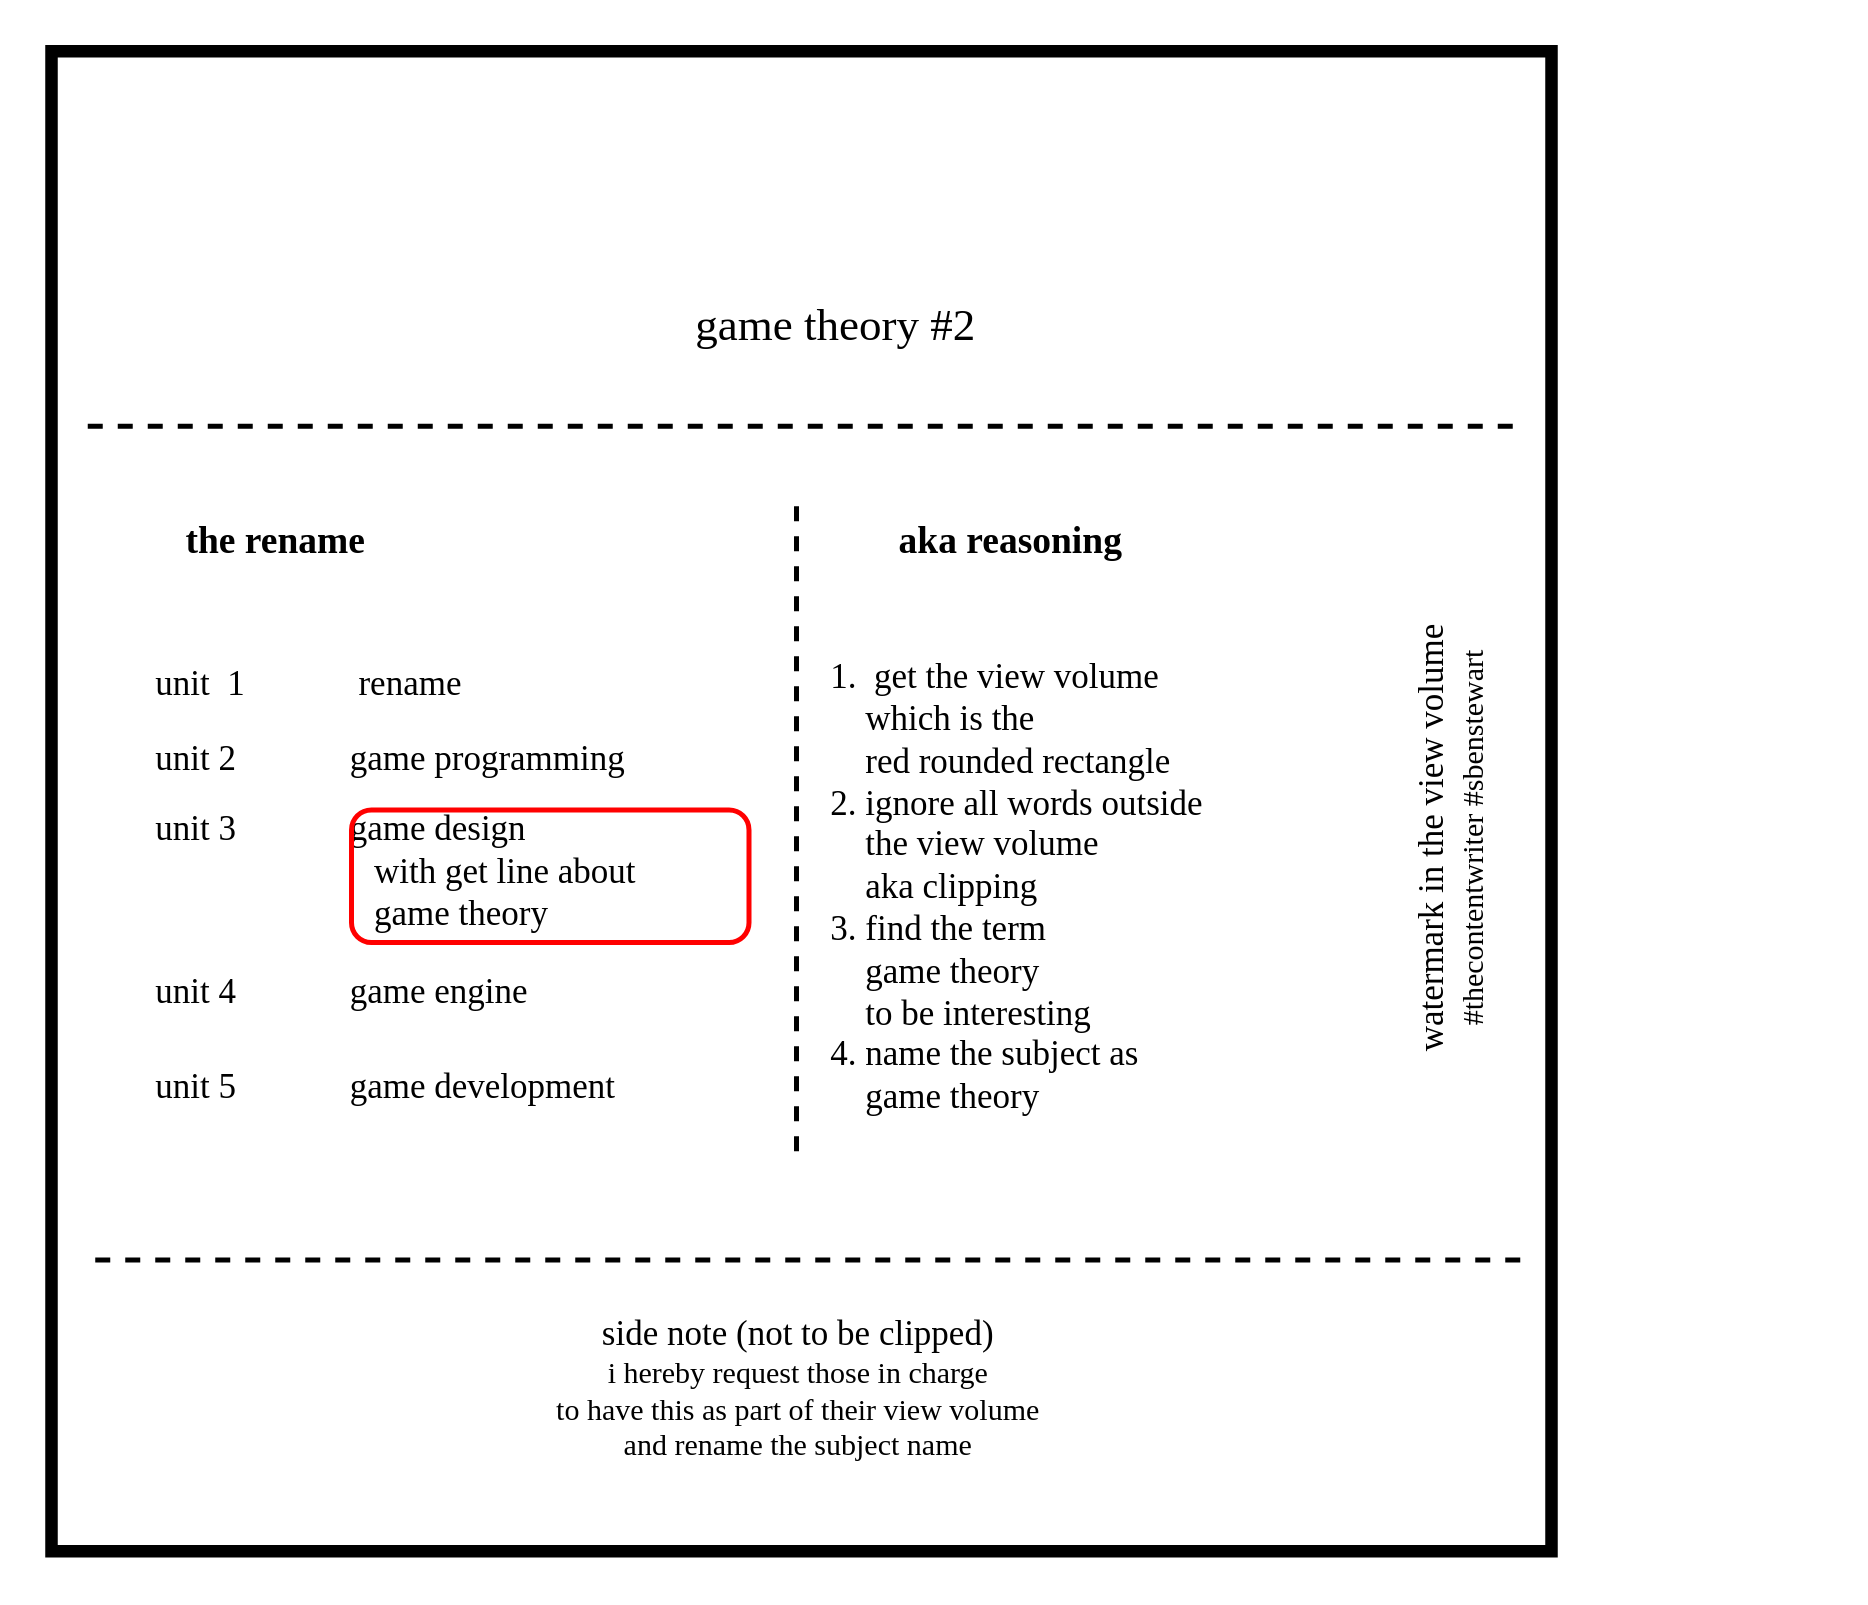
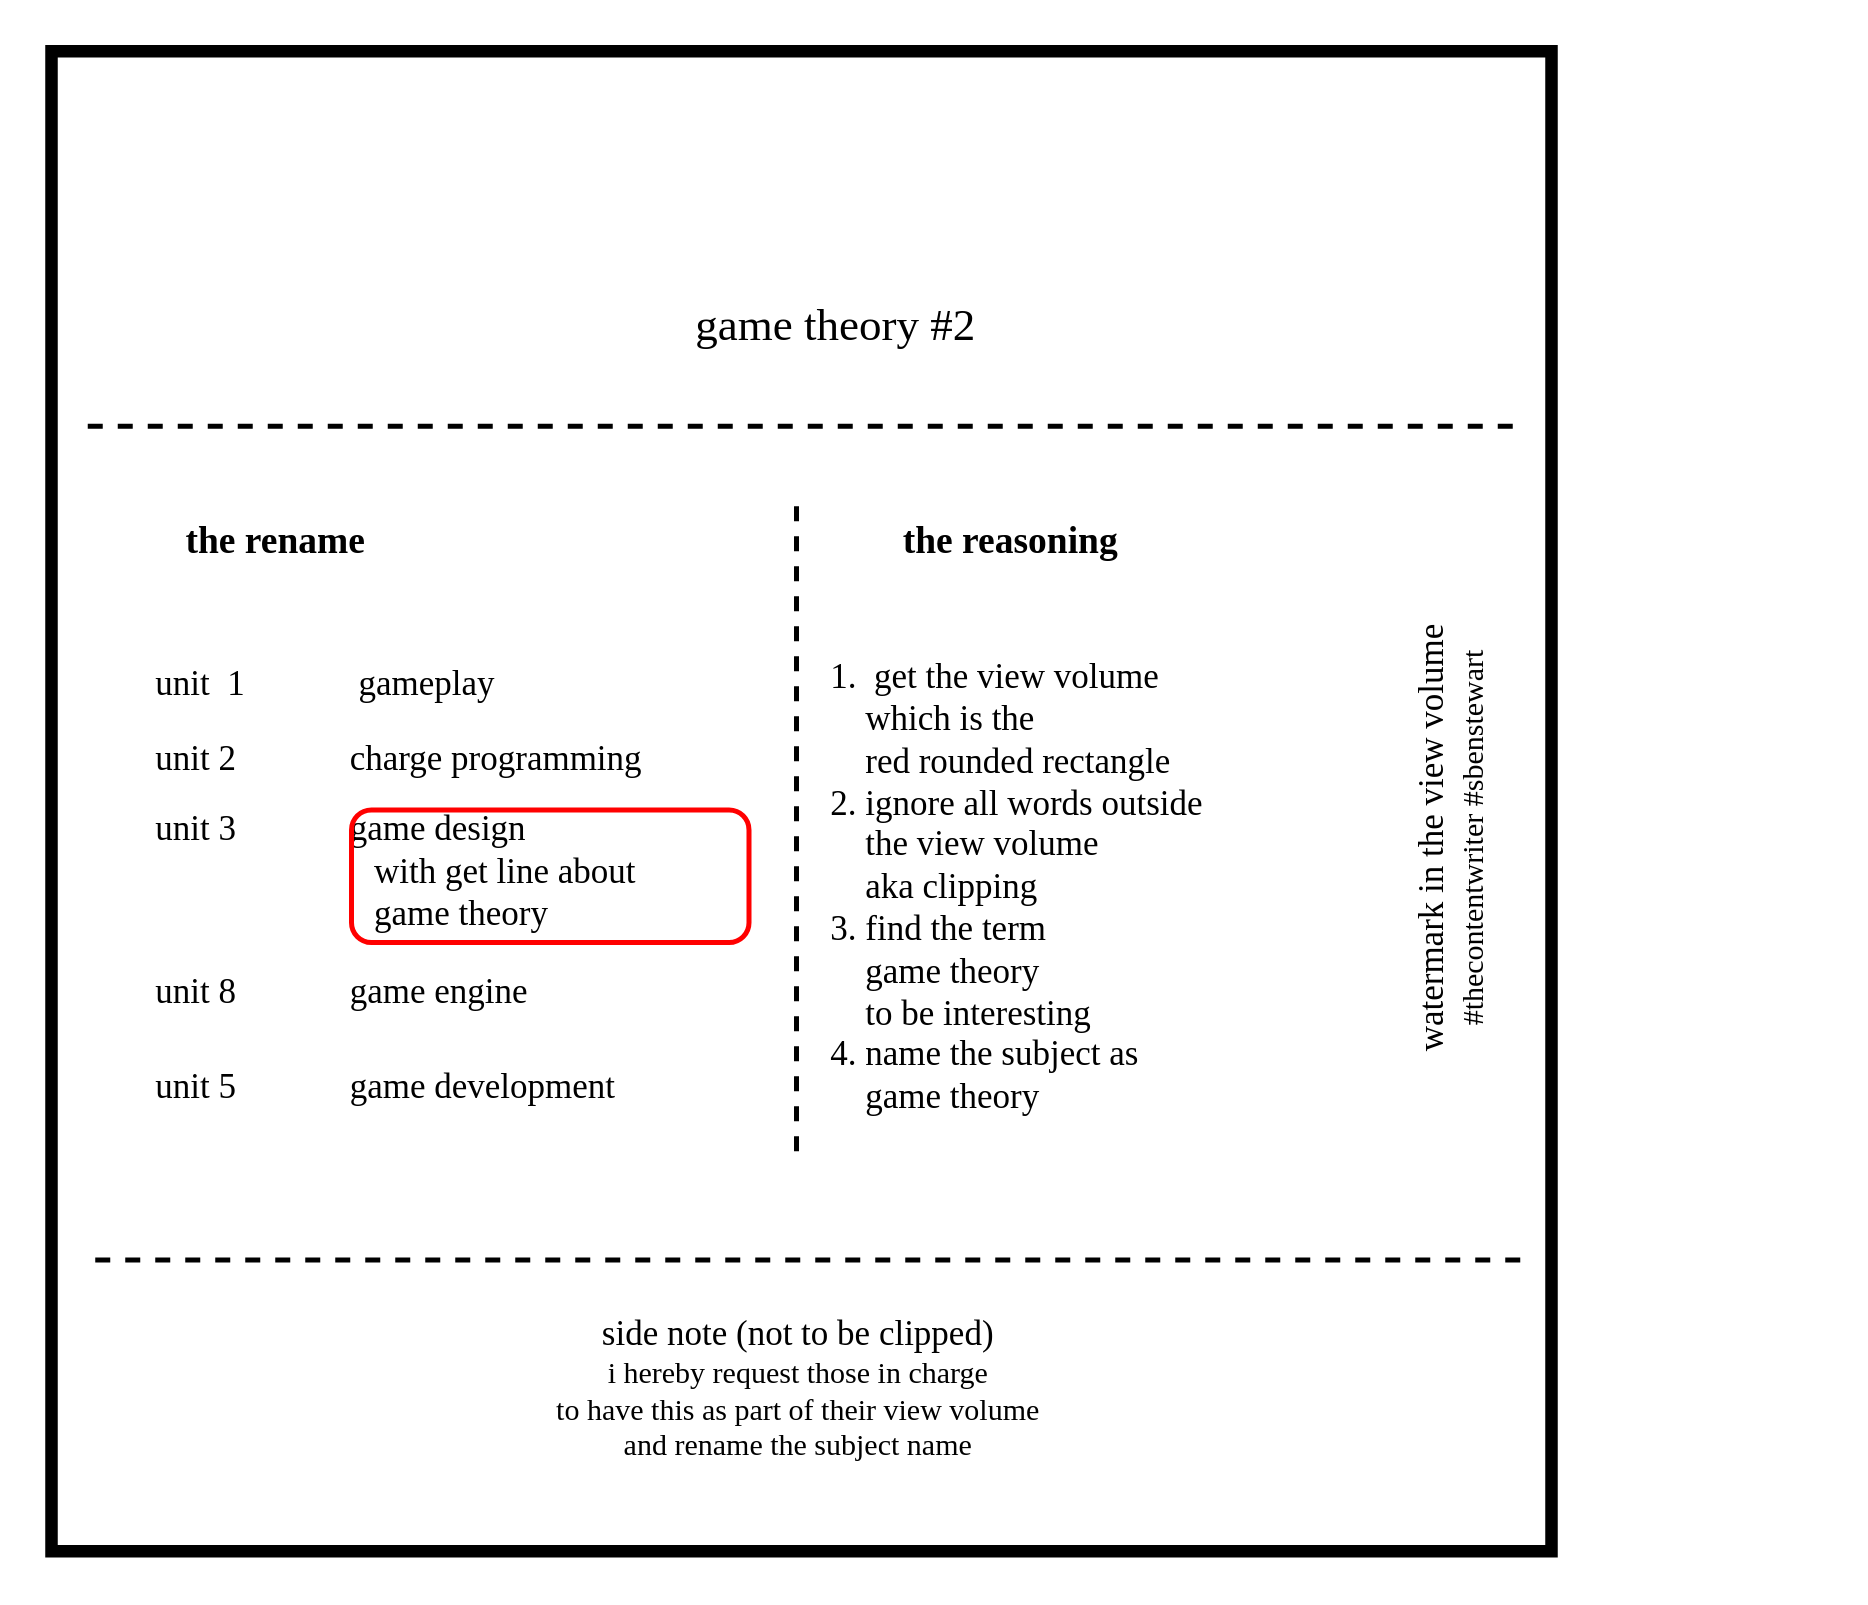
- <mxCell id="15" value="&lt;font face=&quot;xkcd&quot; size=&quot;1&quot;&gt;&lt;div style=&quot;font-size: 15px&quot;&gt;&lt;b&gt;aka reasoning&lt;/b&gt;&lt;/div&gt;&lt;/font&gt;" style="text;html=1;strokeColor=none;fillColor=none;align=center;verticalAlign=middle;whiteSpace=wrap;rounded=0;" parent="1" vertex="1"><mxGeometry x="319" y="190" width="170" height="50" as="geometry" /></mxCell>
+ <mxCell id="15" value="&lt;font face=&quot;xkcd&quot; size=&quot;1&quot;&gt;&lt;div style=&quot;font-size: 15px&quot;&gt;&lt;b&gt;the reasoning&lt;/b&gt;&lt;/div&gt;&lt;/font&gt;" style="text;html=1;strokeColor=none;fillColor=none;align=center;verticalAlign=middle;whiteSpace=wrap;rounded=0;" parent="1" vertex="1"><mxGeometry x="319" y="190" width="170" height="50" as="geometry" /></mxCell>
- <mxCell id="9" value="&lt;font face=&quot;xkcd&quot; size=&quot;1&quot;&gt;&lt;div style=&quot;font-size: 14px&quot;&gt;unit&amp;nbsp; 1&amp;nbsp; &amp;nbsp; &amp;nbsp; &amp;nbsp; &amp;nbsp; &amp;nbsp; &amp;nbsp;rename&lt;/div&gt;&lt;/font&gt;" style="text;html=1;strokeColor=none;fillColor=none;align=left;verticalAlign=middle;whiteSpace=wrap;rounded=0;" parent="1" vertex="1"><mxGeometry x="60" y="249" width="241" height="50" as="geometry" /></mxCell>
+ <mxCell id="9" value="&lt;font face=&quot;xkcd&quot; size=&quot;1&quot;&gt;&lt;div style=&quot;font-size: 14px&quot;&gt;unit&amp;nbsp; 1&amp;nbsp; &amp;nbsp; &amp;nbsp; &amp;nbsp; &amp;nbsp; &amp;nbsp; &amp;nbsp;gameplay&lt;/div&gt;&lt;/font&gt;" style="text;html=1;strokeColor=none;fillColor=none;align=left;verticalAlign=middle;whiteSpace=wrap;rounded=0;" parent="1" vertex="1"><mxGeometry x="60" y="249" width="241" height="50" as="geometry" /></mxCell>
- <mxCell id="11" value="&lt;font face=&quot;xkcd&quot; size=&quot;1&quot;&gt;&lt;div style=&quot;font-size: 14px&quot;&gt;unit 2&amp;nbsp; &amp;nbsp; &amp;nbsp; &amp;nbsp; &amp;nbsp; &amp;nbsp; &amp;nbsp;game programming&lt;/div&gt;&lt;/font&gt;" style="text;html=1;strokeColor=none;fillColor=none;align=left;verticalAlign=middle;whiteSpace=wrap;rounded=0;" parent="1" vertex="1"><mxGeometry x="60" y="279" width="241" height="50" as="geometry" /></mxCell>
+ <mxCell id="11" value="&lt;font face=&quot;xkcd&quot; size=&quot;1&quot;&gt;&lt;div style=&quot;font-size: 14px&quot;&gt;unit 2&amp;nbsp; &amp;nbsp; &amp;nbsp; &amp;nbsp; &amp;nbsp; &amp;nbsp; &amp;nbsp;charge programming&lt;/div&gt;&lt;/font&gt;" style="text;html=1;strokeColor=none;fillColor=none;align=left;verticalAlign=middle;whiteSpace=wrap;rounded=0;" parent="1" vertex="1"><mxGeometry x="60" y="279" width="241" height="50" as="geometry" /></mxCell>
- <mxCell id="13" value="&lt;font face=&quot;xkcd&quot; size=&quot;1&quot;&gt;&lt;div style=&quot;font-size: 14px&quot;&gt;unit 4&amp;nbsp; &amp;nbsp; &amp;nbsp; &amp;nbsp; &amp;nbsp; &amp;nbsp; &amp;nbsp;game engine&lt;/div&gt;&lt;/font&gt;" style="text;html=1;strokeColor=none;fillColor=none;align=left;verticalAlign=middle;whiteSpace=wrap;rounded=0;" parent="1" vertex="1"><mxGeometry x="60" y="372" width="241" height="50" as="geometry" /></mxCell>
+ <mxCell id="13" value="&lt;font face=&quot;xkcd&quot; size=&quot;1&quot;&gt;&lt;div style=&quot;font-size: 14px&quot;&gt;unit 8&amp;nbsp; &amp;nbsp; &amp;nbsp; &amp;nbsp; &amp;nbsp; &amp;nbsp; &amp;nbsp;game engine&lt;/div&gt;&lt;/font&gt;" style="text;html=1;strokeColor=none;fillColor=none;align=left;verticalAlign=middle;whiteSpace=wrap;rounded=0;" parent="1" vertex="1"><mxGeometry x="60" y="372" width="241" height="50" as="geometry" /></mxCell>
